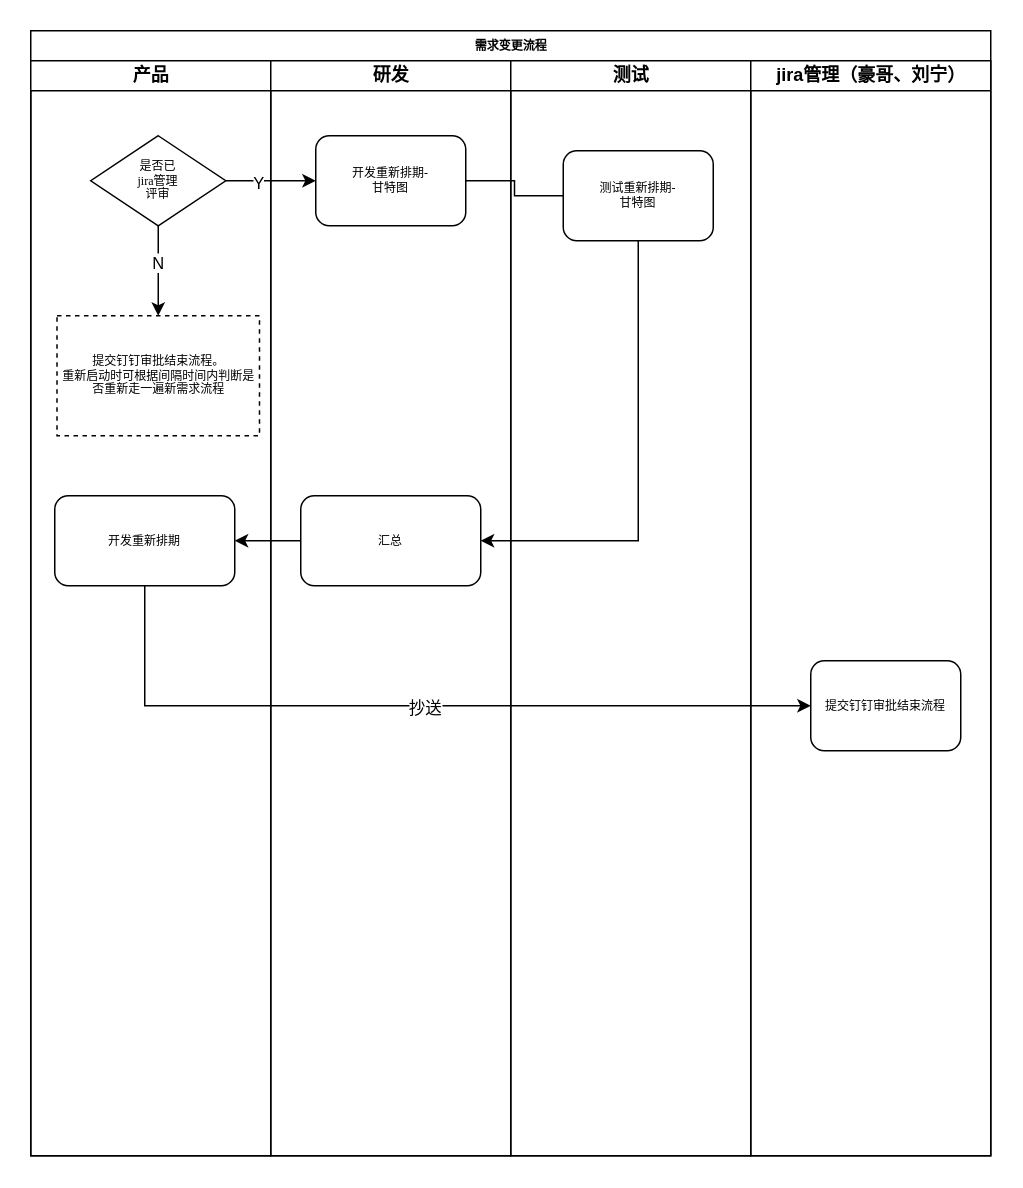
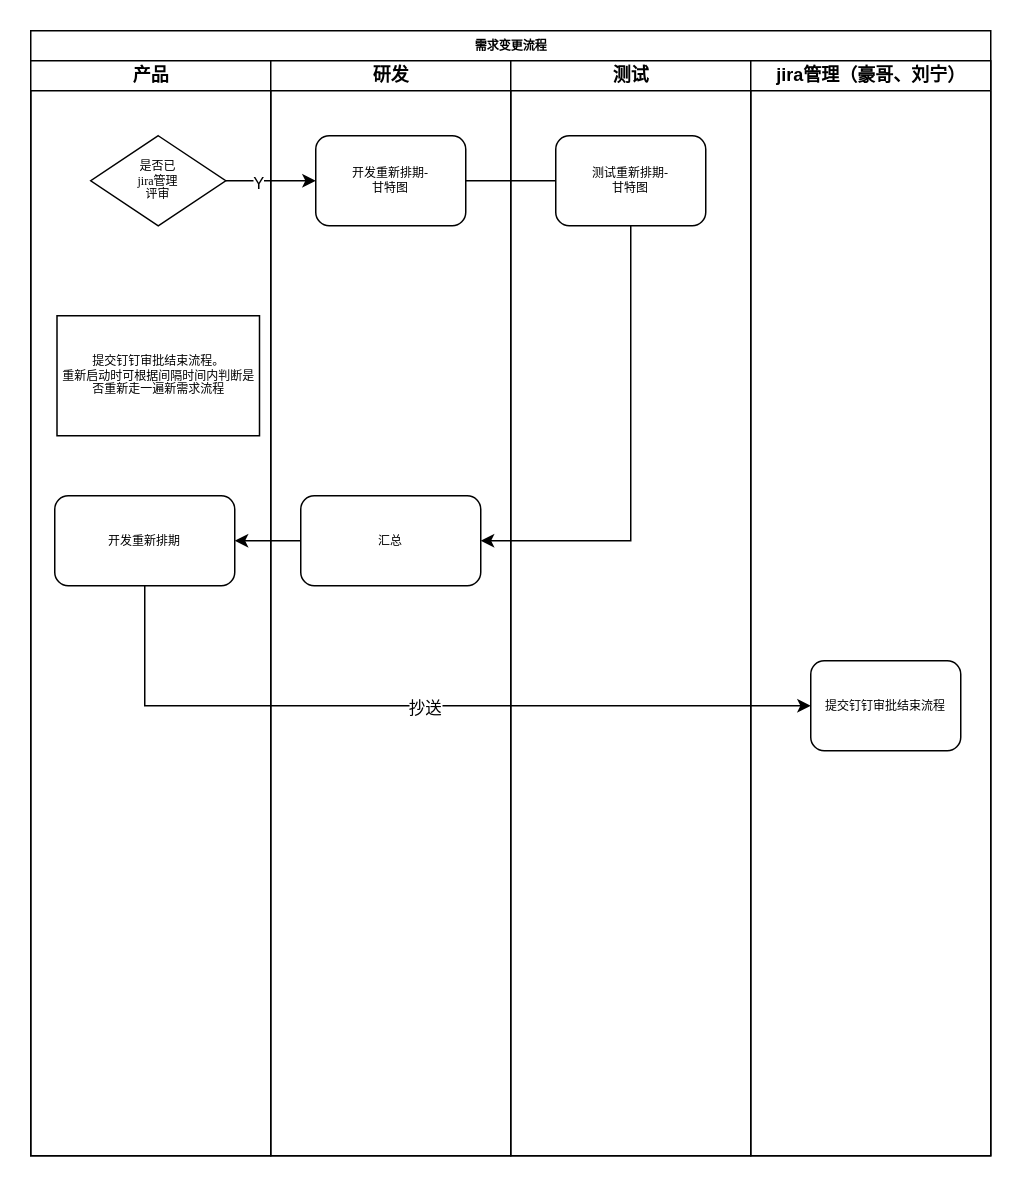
- <mxCell id="13" value="测试重新排期-&lt;br&gt;甘特图" style="rounded=1;whiteSpace=wrap;html=1;shadow=0;labelBackgroundColor=none;strokeWidth=1;fontFamily=Verdana;fontSize=8;align=center;" vertex="1" parent="12"><mxGeometry x="35" y="60" width="100" height="60" as="geometry" /></mxCell>
+ <mxCell id="13" value="测试重新排期-&lt;br&gt;甘特图" style="rounded=1;whiteSpace=wrap;html=1;shadow=0;labelBackgroundColor=none;strokeWidth=1;fontFamily=Verdana;fontSize=8;align=center;" vertex="1" parent="12"><mxGeometry x="30" y="50" width="100" height="60" as="geometry" /></mxCell>
- <mxCell id="4" value="" style="edgeStyle=orthogonalEdgeStyle;rounded=0;orthogonalLoop=1;jettySize=auto;html=1;" edge="1" parent="3" source="6" target="7"><mxGeometry relative="1" as="geometry" /></mxCell>
- <mxCell id="5" value="N" style="edgeLabel;html=1;align=center;verticalAlign=middle;resizable=0;points=[];" vertex="1" connectable="0" parent="4"><mxGeometry x="-0.2" y="-1" relative="1" as="geometry"><mxPoint as="offset" /></mxGeometry></mxCell>
- <mxCell id="7" value="提交钉钉审批结束流程。&lt;br&gt;重新启动时可根据间隔时间内判断是否重新走一遍新需求流程" style="whiteSpace=wrap;html=1;fontSize=8;fontFamily=Verdana;rounded=0;shadow=0;labelBackgroundColor=none;strokeWidth=1;dashed=1;" vertex="1" parent="3"><mxGeometry x="17.5" y="170" width="135" height="80" as="geometry" /></mxCell>
+ <mxCell id="7" value="提交钉钉审批结束流程。&lt;br&gt;重新启动时可根据间隔时间内判断是否重新走一遍新需求流程" style="whiteSpace=wrap;html=1;fontSize=8;fontFamily=Verdana;rounded=0;shadow=0;labelBackgroundColor=none;strokeWidth=1;" vertex="1" parent="3"><mxGeometry x="17.5" y="170" width="135" height="80" as="geometry" /></mxCell>
